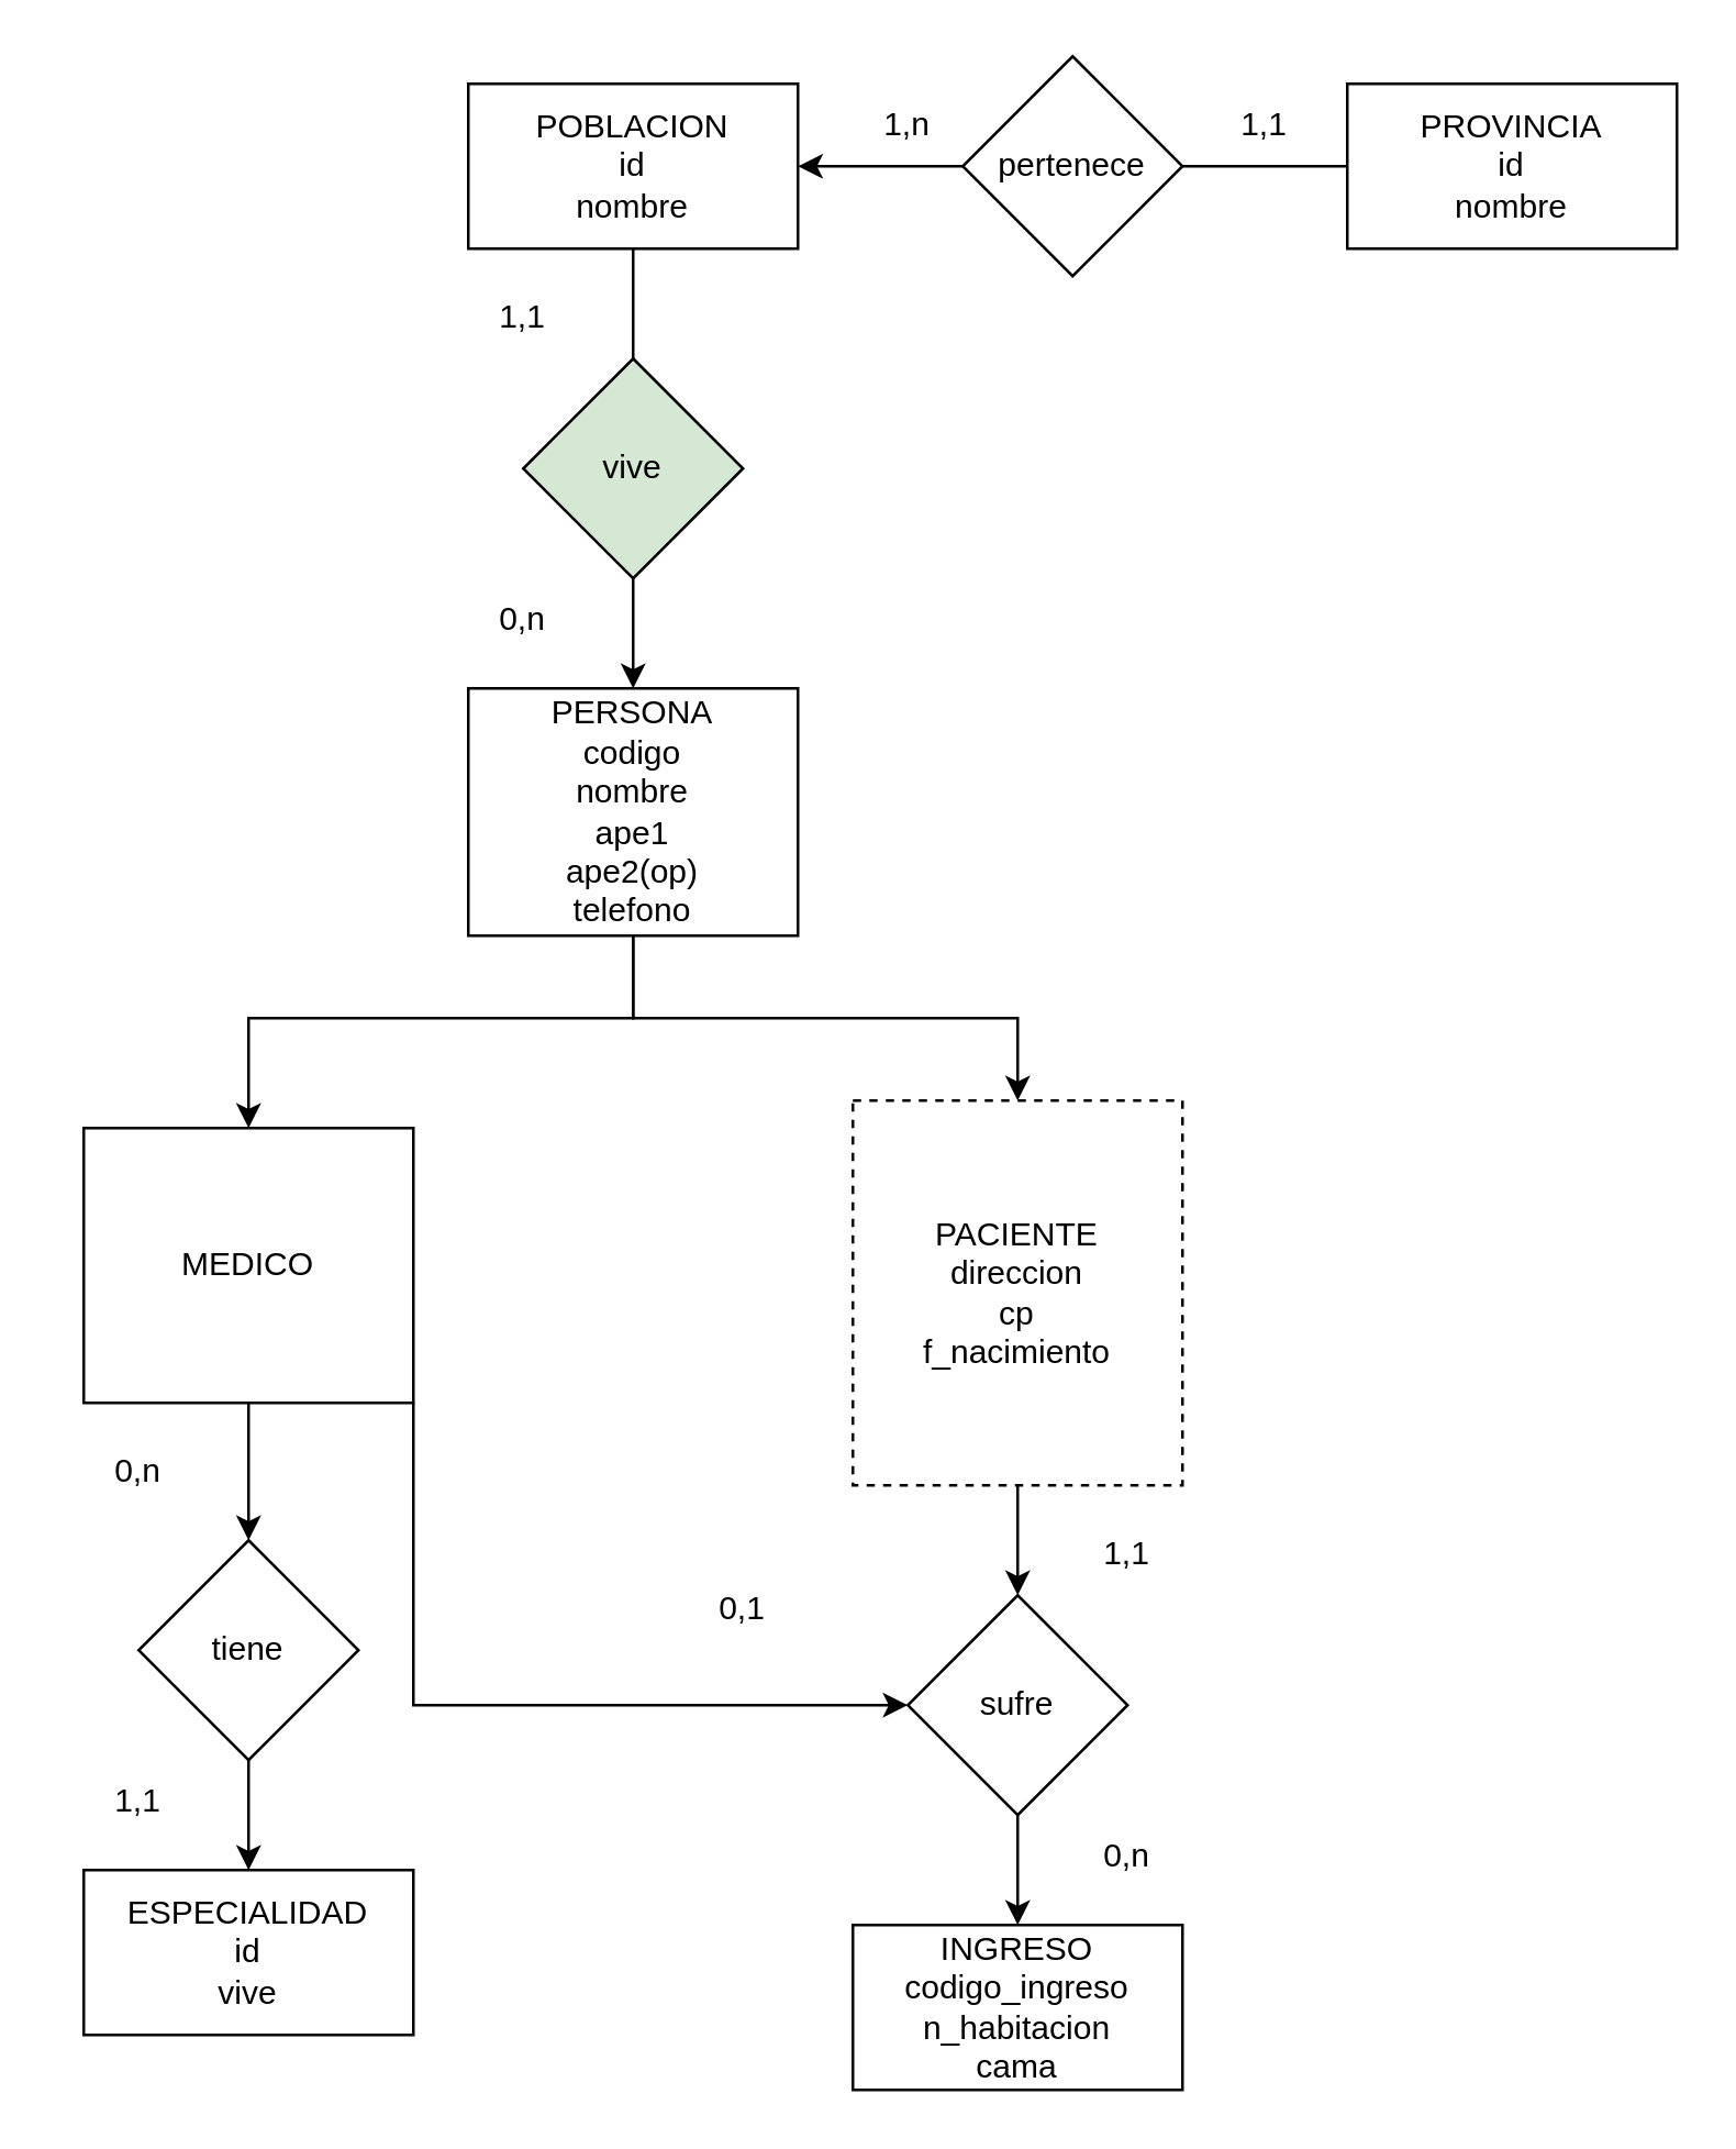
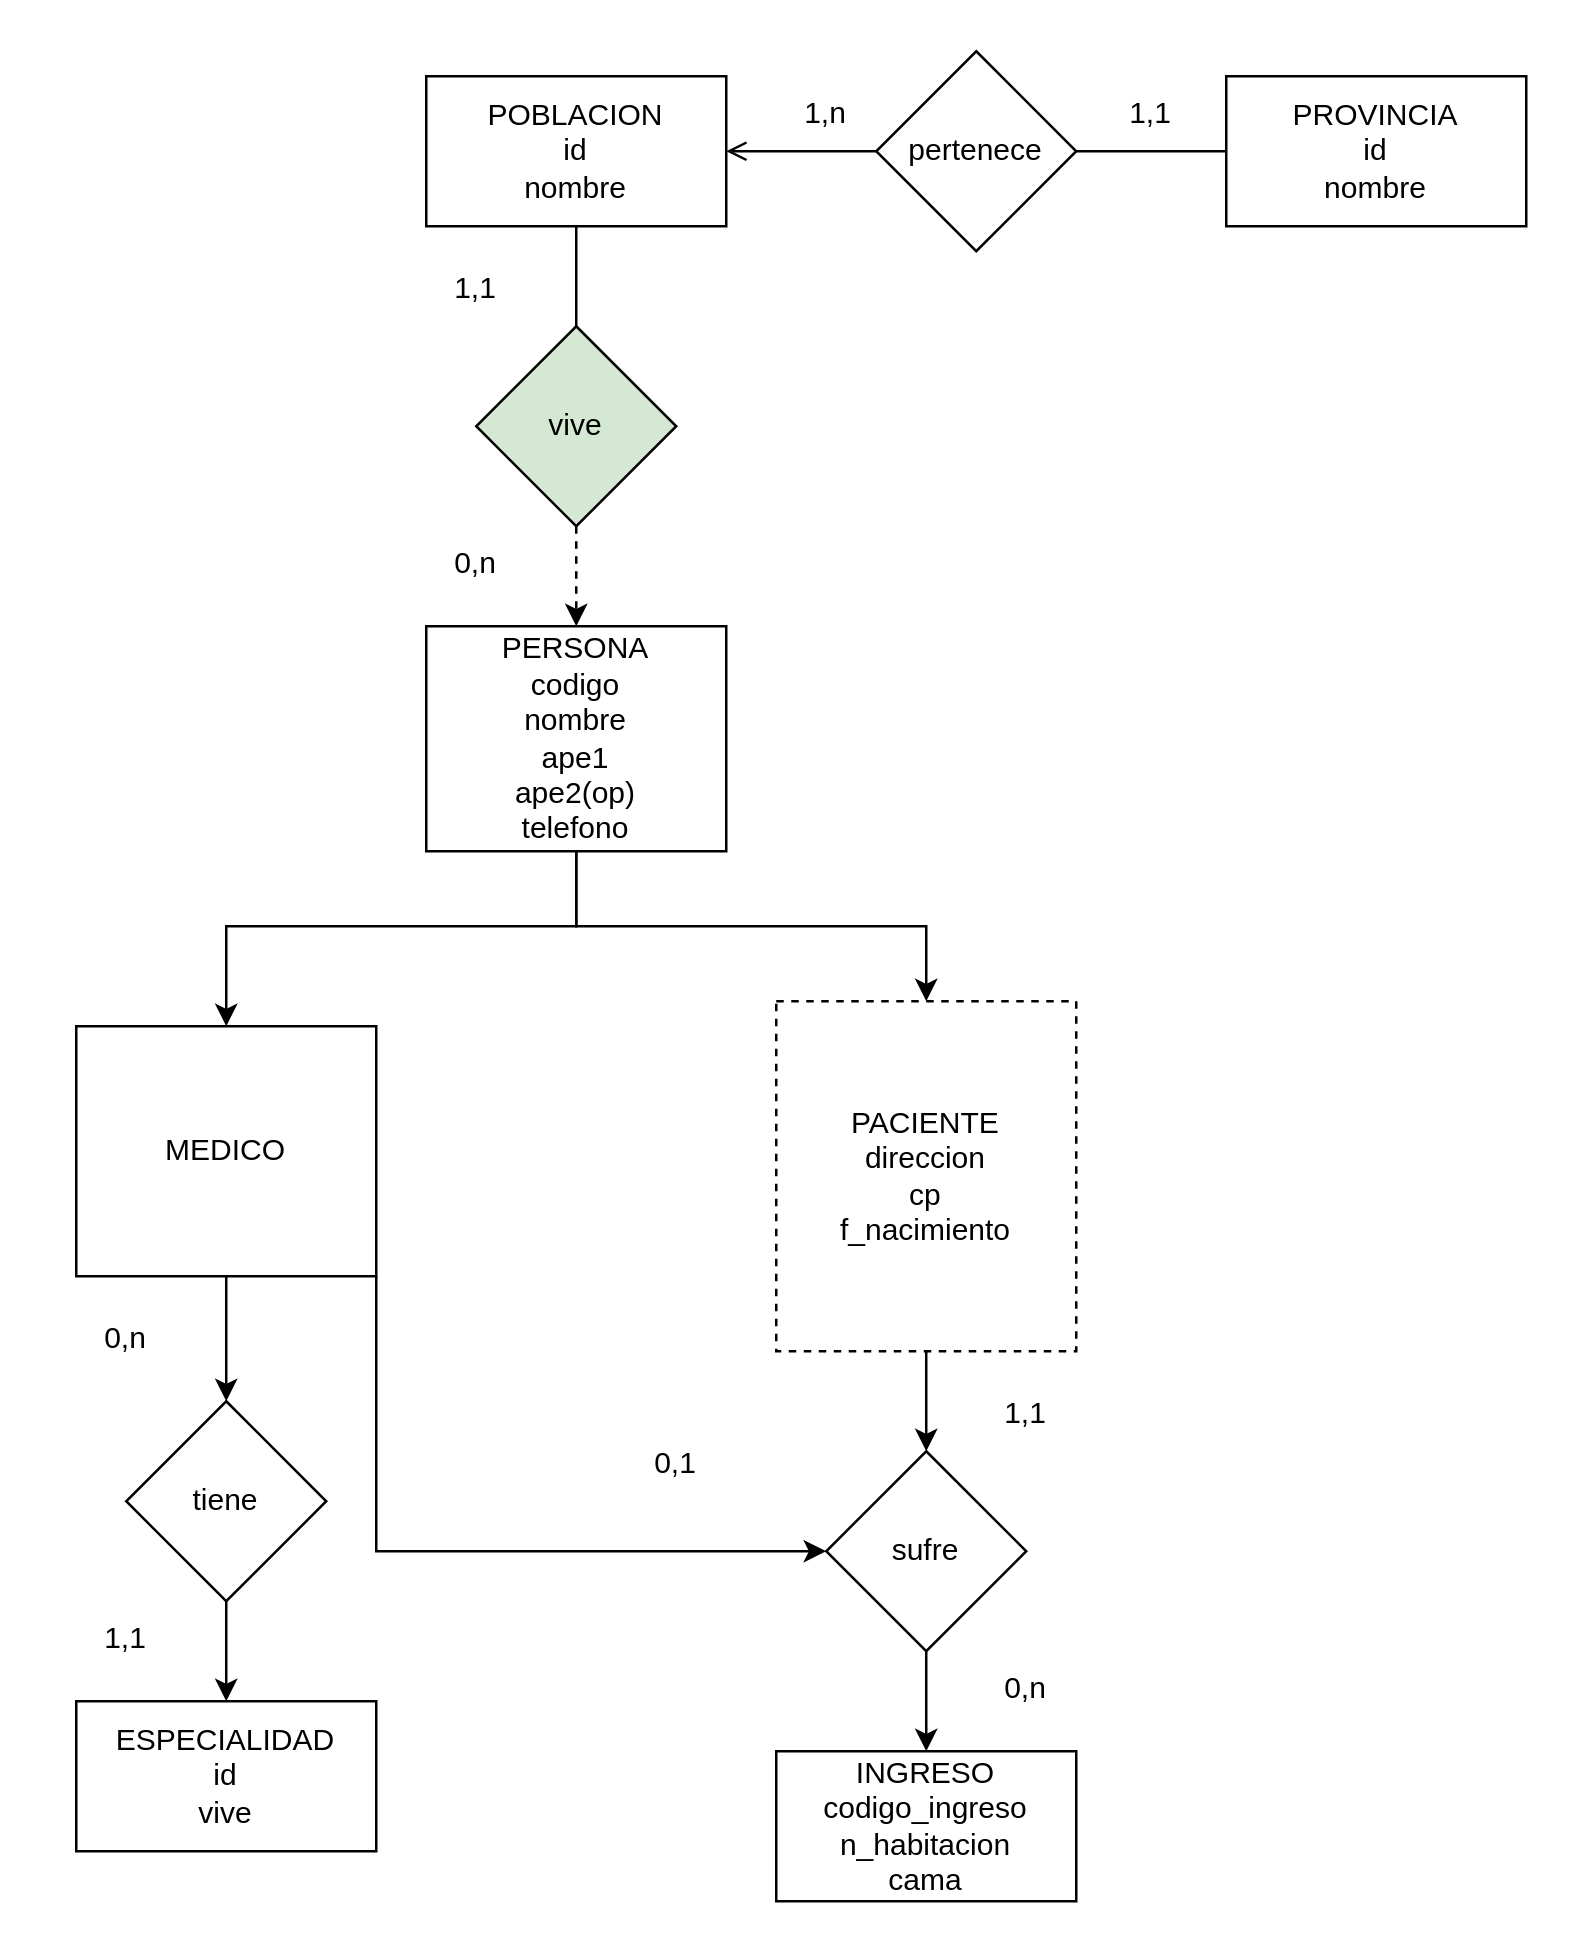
- <mxCell id="4" style="edgeStyle=orthogonalEdgeStyle;rounded=0;orthogonalLoop=1;jettySize=auto;html=1;entryX=1;entryY=0.5;entryDx=0;entryDy=0;startArrow=none;" edge="1" parent="1" source="15" target="24"><mxGeometry relative="1" as="geometry"><mxPoint x="290" y="60" as="targetPoint" /></mxGeometry></mxCell>
+ <mxCell id="4" style="edgeStyle=orthogonalEdgeStyle;rounded=0;orthogonalLoop=1;jettySize=auto;html=1;entryX=1;entryY=0.5;entryDx=0;entryDy=0;startArrow=none;endArrow=open;" edge="1" parent="1" source="15" target="24"><mxGeometry relative="1" as="geometry"><mxPoint x="290" y="60" as="targetPoint" /></mxGeometry></mxCell>
- <mxCell id="5" style="edgeStyle=orthogonalEdgeStyle;rounded=0;orthogonalLoop=1;jettySize=auto;html=1;startArrow=none;" edge="1" parent="1" source="17" target="13"><mxGeometry relative="1" as="geometry" /></mxCell>
+ <mxCell id="5" style="edgeStyle=orthogonalEdgeStyle;rounded=0;orthogonalLoop=1;jettySize=auto;html=1;startArrow=none;dashed=1;" edge="1" parent="1" source="17" target="13"><mxGeometry relative="1" as="geometry" /></mxCell>
